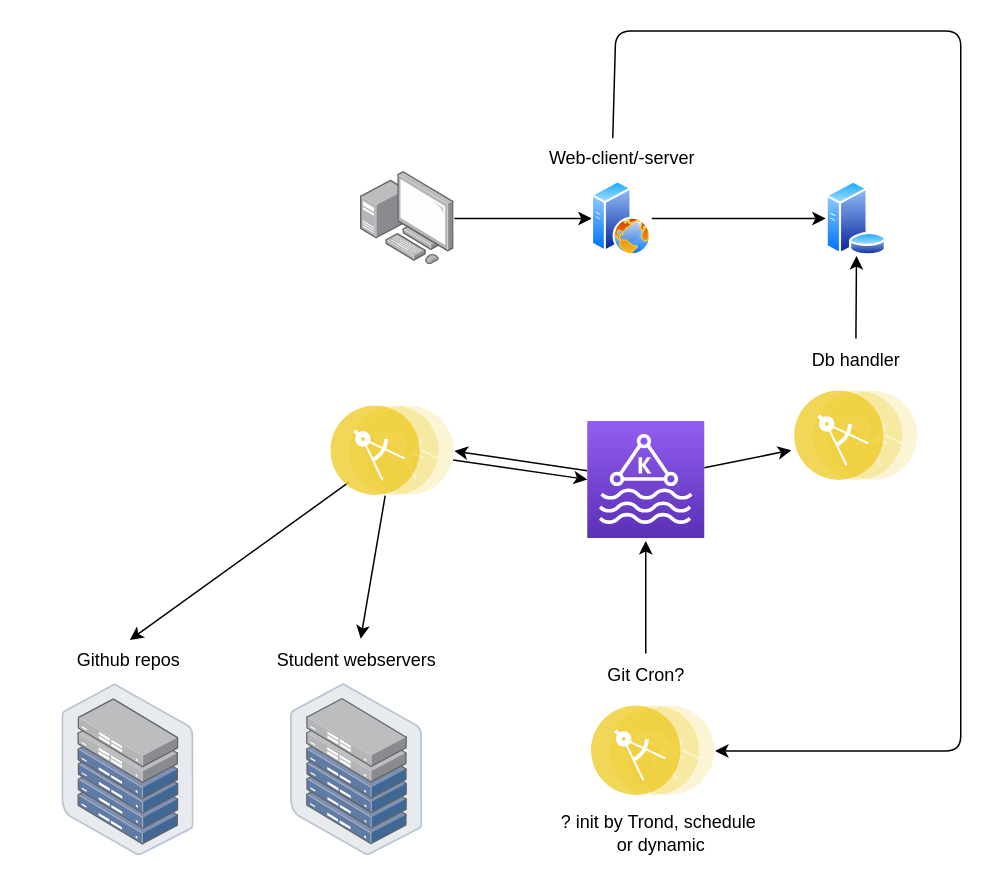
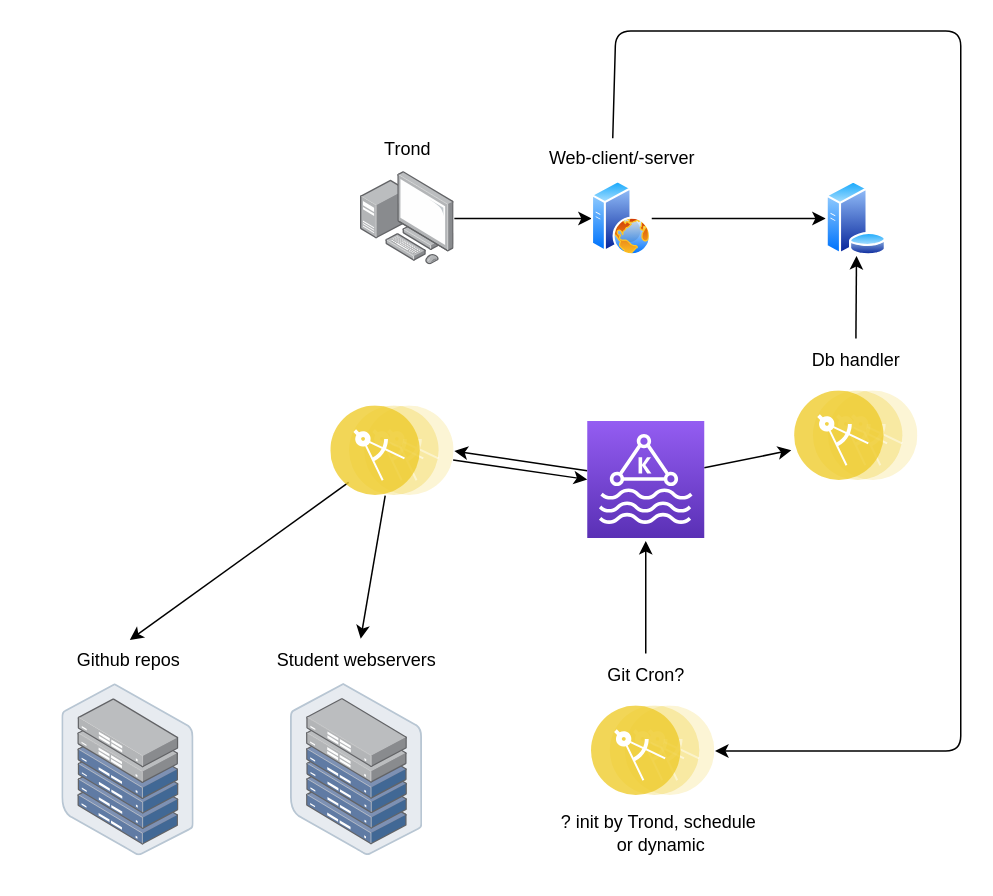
+ <mxCell id="9" value="Trond" style="text;html=1;align=center;verticalAlign=middle;resizable=0;points=[];autosize=1;strokeColor=none;fillColor=none;" vertex="1" parent="1"><mxGeometry x="246.2" y="83.8" width="50" height="30" as="geometry" /></mxCell>
